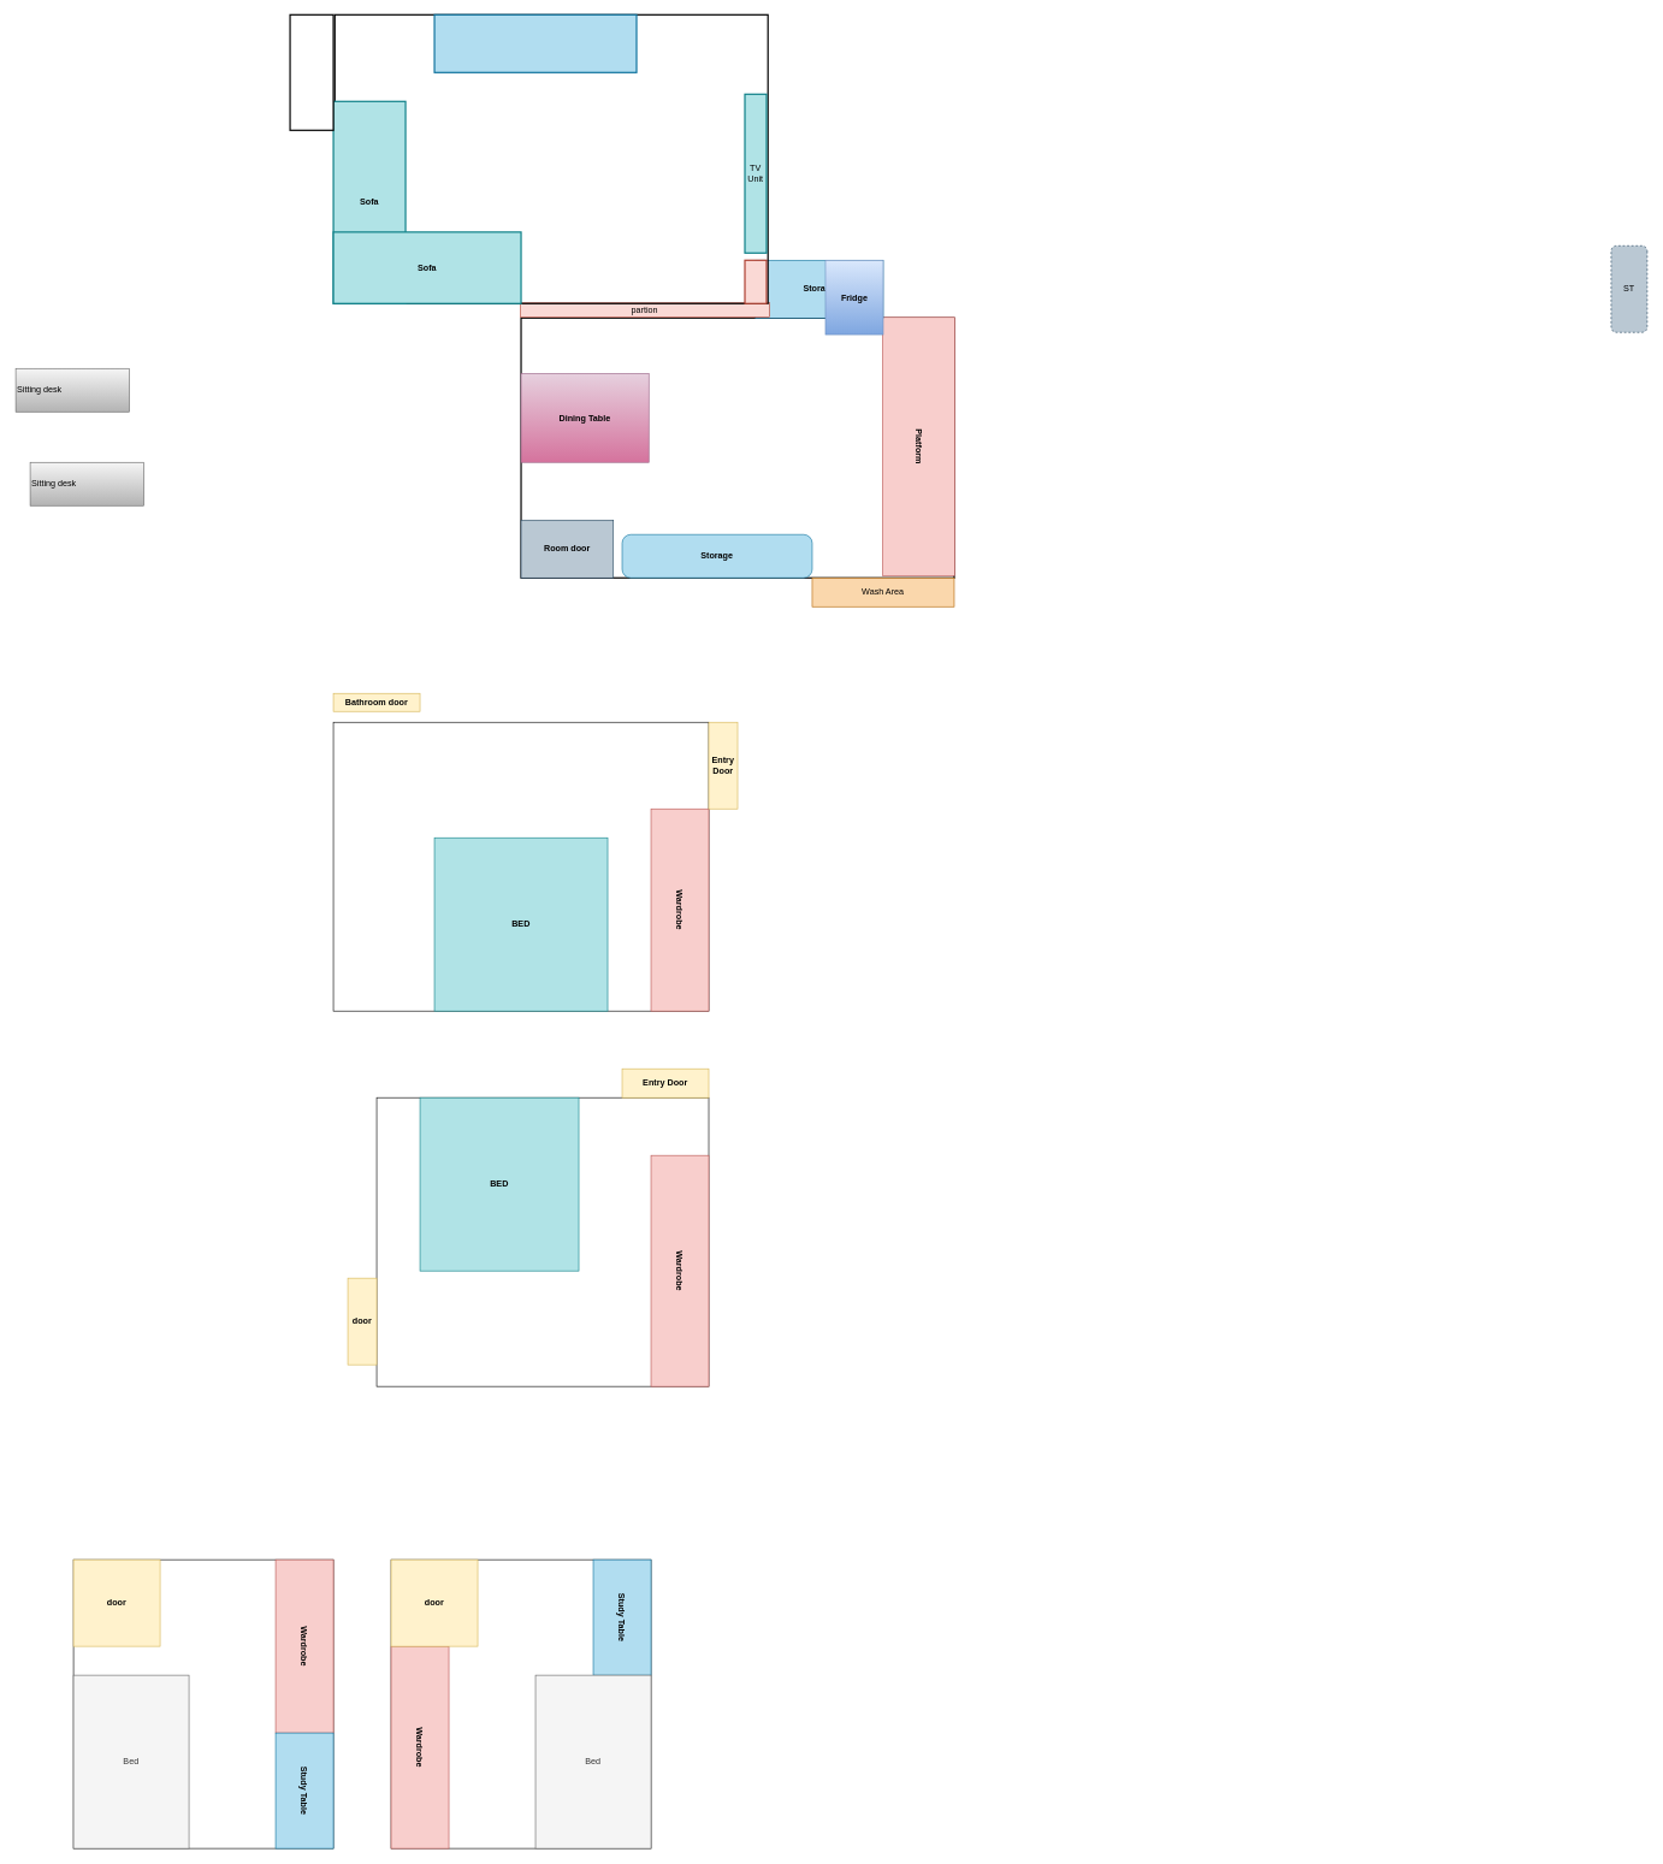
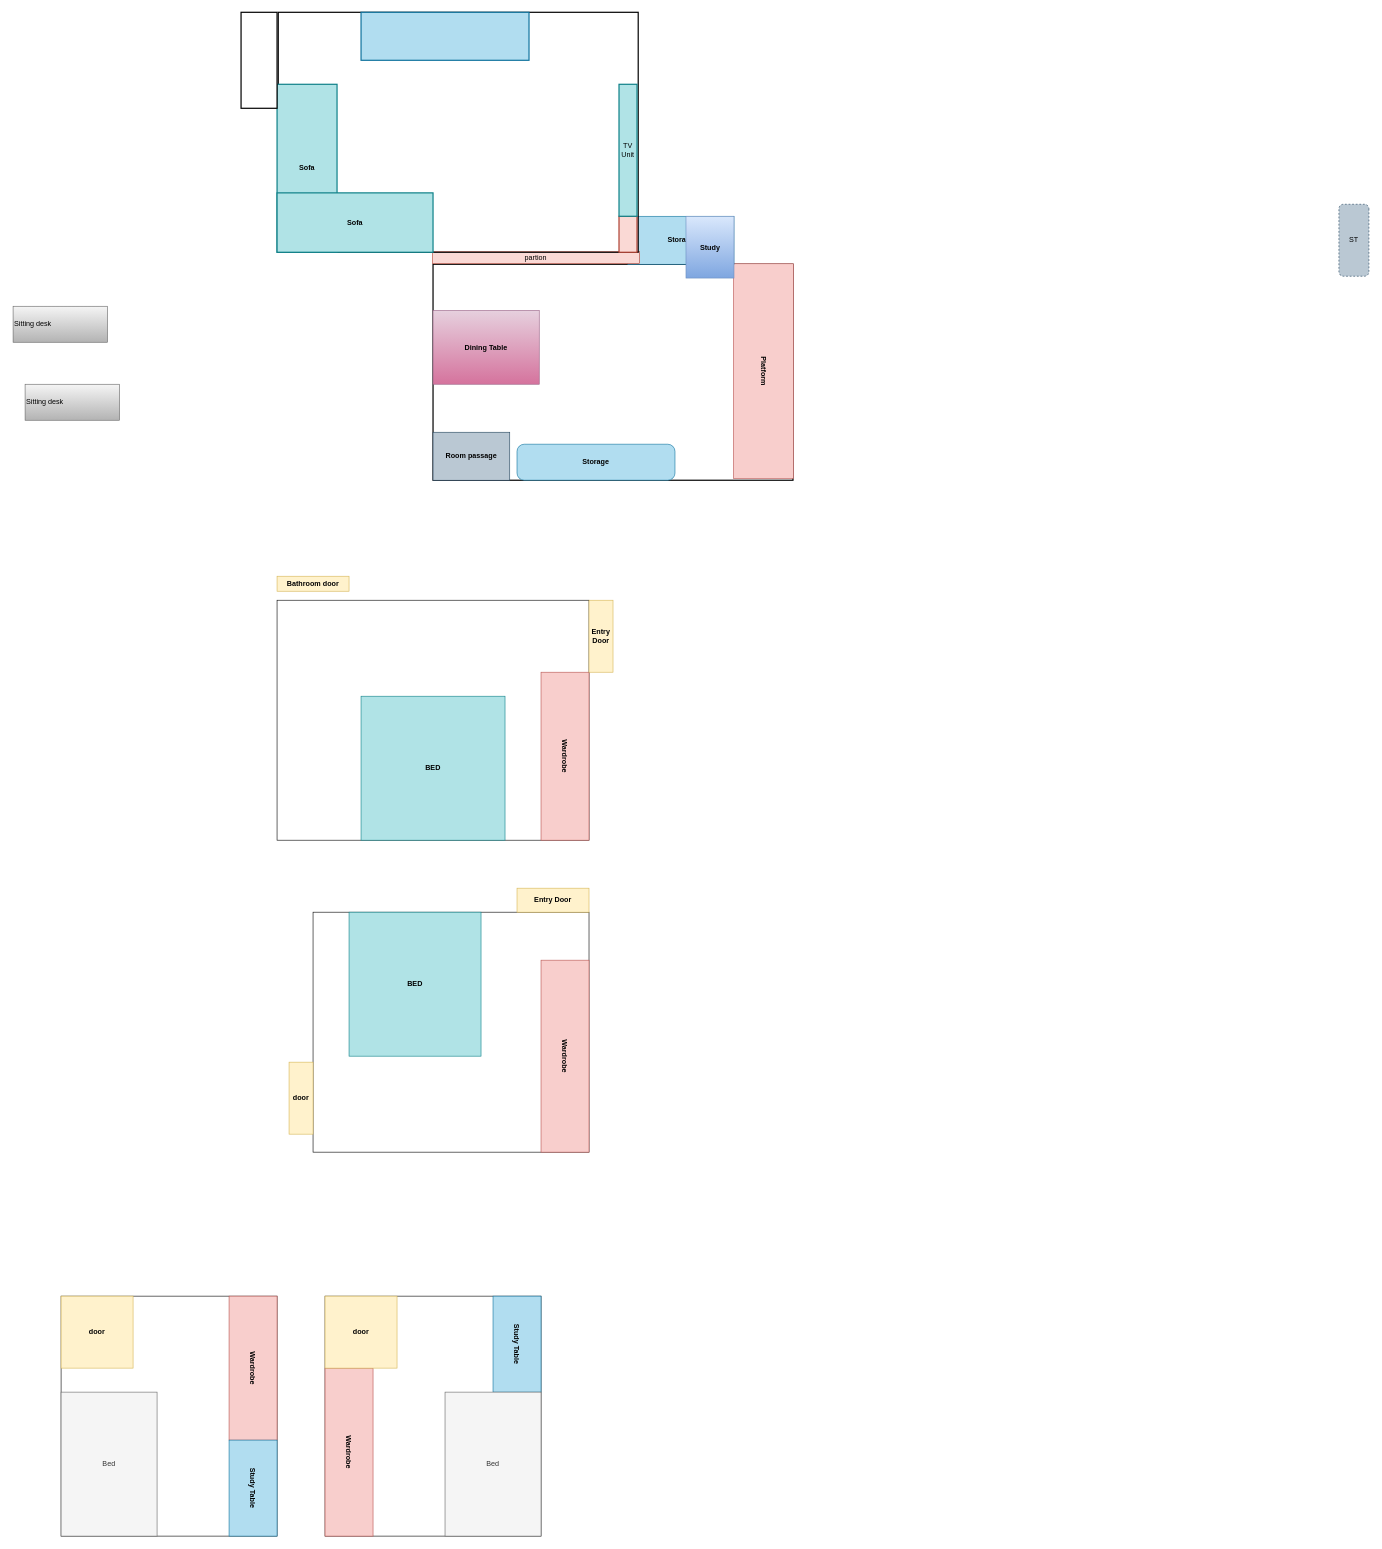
- <mxCell id="34" value="TV Unit" style="rounded=0;whiteSpace=wrap;html=1;strokeWidth=2;fillColor=#b0e3e6;strokeColor=#0e8088;" parent="1" vertex="1"><mxGeometry x="1031" y="130" width="30" height="220" as="geometry" /></mxCell>
+ <mxCell id="34" value="TV Unit" style="rounded=0;whiteSpace=wrap;html=1;strokeWidth=2;fillColor=#b0e3e6;strokeColor=#0e8088;" parent="1" vertex="1"><mxGeometry x="1031" y="140" width="30" height="220" as="geometry" /></mxCell>
- <mxCell id="27" value="&lt;b&gt;Fridge&lt;/b&gt;" style="rounded=0;whiteSpace=wrap;html=1;fillColor=#dae8fc;gradientColor=#7ea6e0;strokeColor=#6c8ebf;" parent="18" vertex="1"><mxGeometry x="401.64" width="80" height="103" as="geometry" /></mxCell>
+ <mxCell id="27" value="&lt;b&gt;Study&lt;/b&gt;" style="rounded=0;whiteSpace=wrap;html=1;fillColor=#dae8fc;gradientColor=#7ea6e0;strokeColor=#6c8ebf;" parent="18" vertex="1"><mxGeometry x="401.64" width="80" height="103" as="geometry" /></mxCell>
- <mxCell id="21" value="&lt;b&gt;Room door&lt;/b&gt;" style="rounded=0;whiteSpace=wrap;html=1;fillColor=#bac8d3;strokeColor=#23445d;" parent="18" vertex="1"><mxGeometry x="-20" y="360" width="127.869" height="80" as="geometry" /></mxCell>
+ <mxCell id="21" value="&lt;b&gt;Room passage&lt;/b&gt;" style="rounded=0;whiteSpace=wrap;html=1;fillColor=#bac8d3;strokeColor=#23445d;" parent="18" vertex="1"><mxGeometry x="-20" y="360" width="127.869" height="80" as="geometry" /></mxCell>
- <mxCell id="23" value="Wash Area" style="rounded=0;whiteSpace=wrap;html=1;fillColor=#fad7ac;strokeColor=#b46504;" parent="18" vertex="1"><mxGeometry x="383.279" y="440" width="196.721" height="40" as="geometry" /></mxCell>
